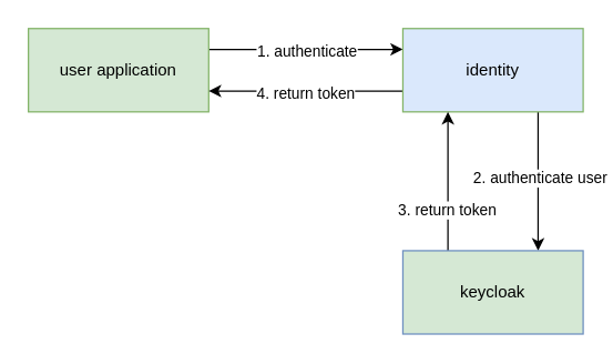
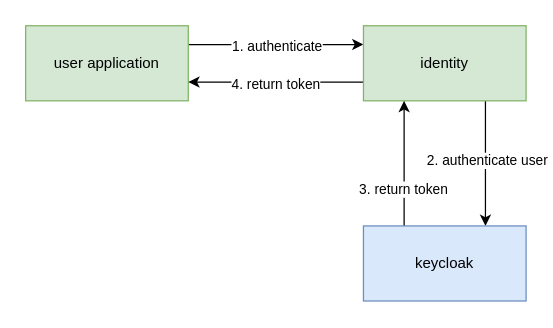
- <mxCell id="9" value="identity" style="rounded=0;whiteSpace=wrap;html=1;fillColor=#dae8fc;strokeColor=#82b366;" vertex="1" parent="1"><mxGeometry x="290" y="20" width="130" height="60" as="geometry" /></mxCell>
+ <mxCell id="9" value="identity" style="rounded=0;whiteSpace=wrap;html=1;fillColor=#d5e8d4;strokeColor=#82b366;" vertex="1" parent="1"><mxGeometry x="290" y="20" width="130" height="60" as="geometry" /></mxCell>
- <mxCell id="12" value="keycloak" style="rounded=0;whiteSpace=wrap;html=1;fillColor=#d5e8d4;strokeColor=#6c8ebf;" vertex="1" parent="1"><mxGeometry x="290" y="180" width="130" height="60" as="geometry" /></mxCell>
+ <mxCell id="12" value="keycloak" style="rounded=0;whiteSpace=wrap;html=1;fillColor=#dae8fc;strokeColor=#6c8ebf;" vertex="1" parent="1"><mxGeometry x="290" y="180" width="130" height="60" as="geometry" /></mxCell>
